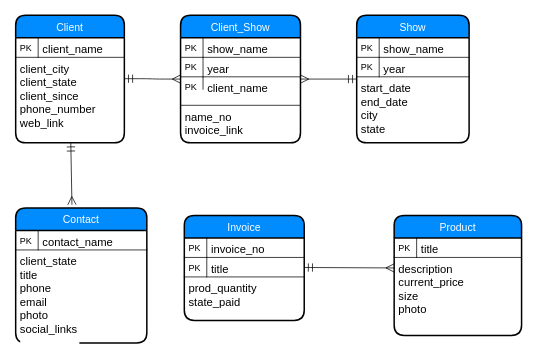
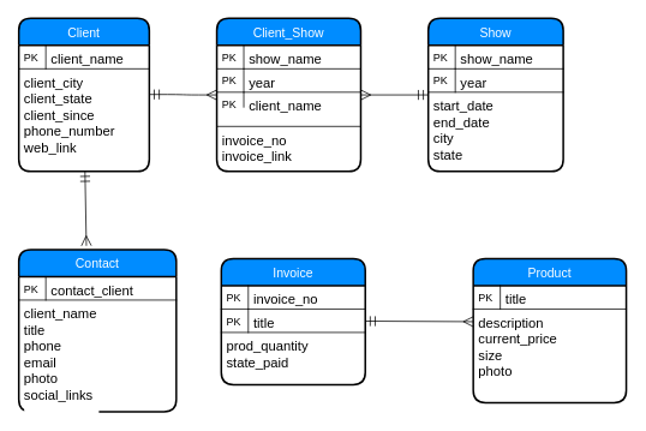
- <mxCell id="19" value="name_no&#10;invoice_link&#10;" style="text;strokeColor=none;fillColor=none;spacingLeft=4;spacingRight=4;overflow=hidden;rotatable=0;points=[[0,0.5],[1,0.5]];portConstraint=eastwest;fontSize=15;" vertex="1" parent="12"><mxGeometry y="120" width="160" height="50" as="geometry" /></mxCell>
+ <mxCell id="19" value="invoice_no&#10;invoice_link&#10;" style="text;strokeColor=none;fillColor=none;spacingLeft=4;spacingRight=4;overflow=hidden;rotatable=0;points=[[0,0.5],[1,0.5]];portConstraint=eastwest;fontSize=15;" vertex="1" parent="12"><mxGeometry y="120" width="160" height="50" as="geometry" /></mxCell>
- <mxCell id="23" value="contact_name" style="shape=partialRectangle;top=0;left=0;right=0;bottom=1;align=left;verticalAlign=top;fillColor=none;spacingLeft=34;spacingRight=4;overflow=hidden;rotatable=0;points=[[0,0.5],[1,0.5]];portConstraint=eastwest;dropTarget=0;fontSize=15;" vertex="1" parent="22"><mxGeometry y="30" width="175" height="26" as="geometry" /></mxCell>
+ <mxCell id="23" value="contact_client" style="shape=partialRectangle;top=0;left=0;right=0;bottom=1;align=left;verticalAlign=top;fillColor=none;spacingLeft=34;spacingRight=4;overflow=hidden;rotatable=0;points=[[0,0.5],[1,0.5]];portConstraint=eastwest;dropTarget=0;fontSize=15;" vertex="1" parent="22"><mxGeometry y="30" width="175" height="26" as="geometry" /></mxCell>
- <mxCell id="25" value="client_state&#10;title&#10;phone&#10;email&#10;photo&#10;social_links&#10;&#10;" style="align=left;strokeColor=none;fillColor=none;spacingLeft=4;fontSize=15;verticalAlign=top;resizable=0;rotatable=0;part=1;labelBackgroundColor=#ffffff;" vertex="1" parent="22"><mxGeometry y="56" width="175" height="124" as="geometry" /></mxCell>
+ <mxCell id="25" value="client_name&#10;title&#10;phone&#10;email&#10;photo&#10;social_links&#10;&#10;" style="align=left;strokeColor=none;fillColor=none;spacingLeft=4;fontSize=15;verticalAlign=top;resizable=0;rotatable=0;part=1;labelBackgroundColor=#ffffff;" vertex="1" parent="22"><mxGeometry y="56" width="175" height="124" as="geometry" /></mxCell>
